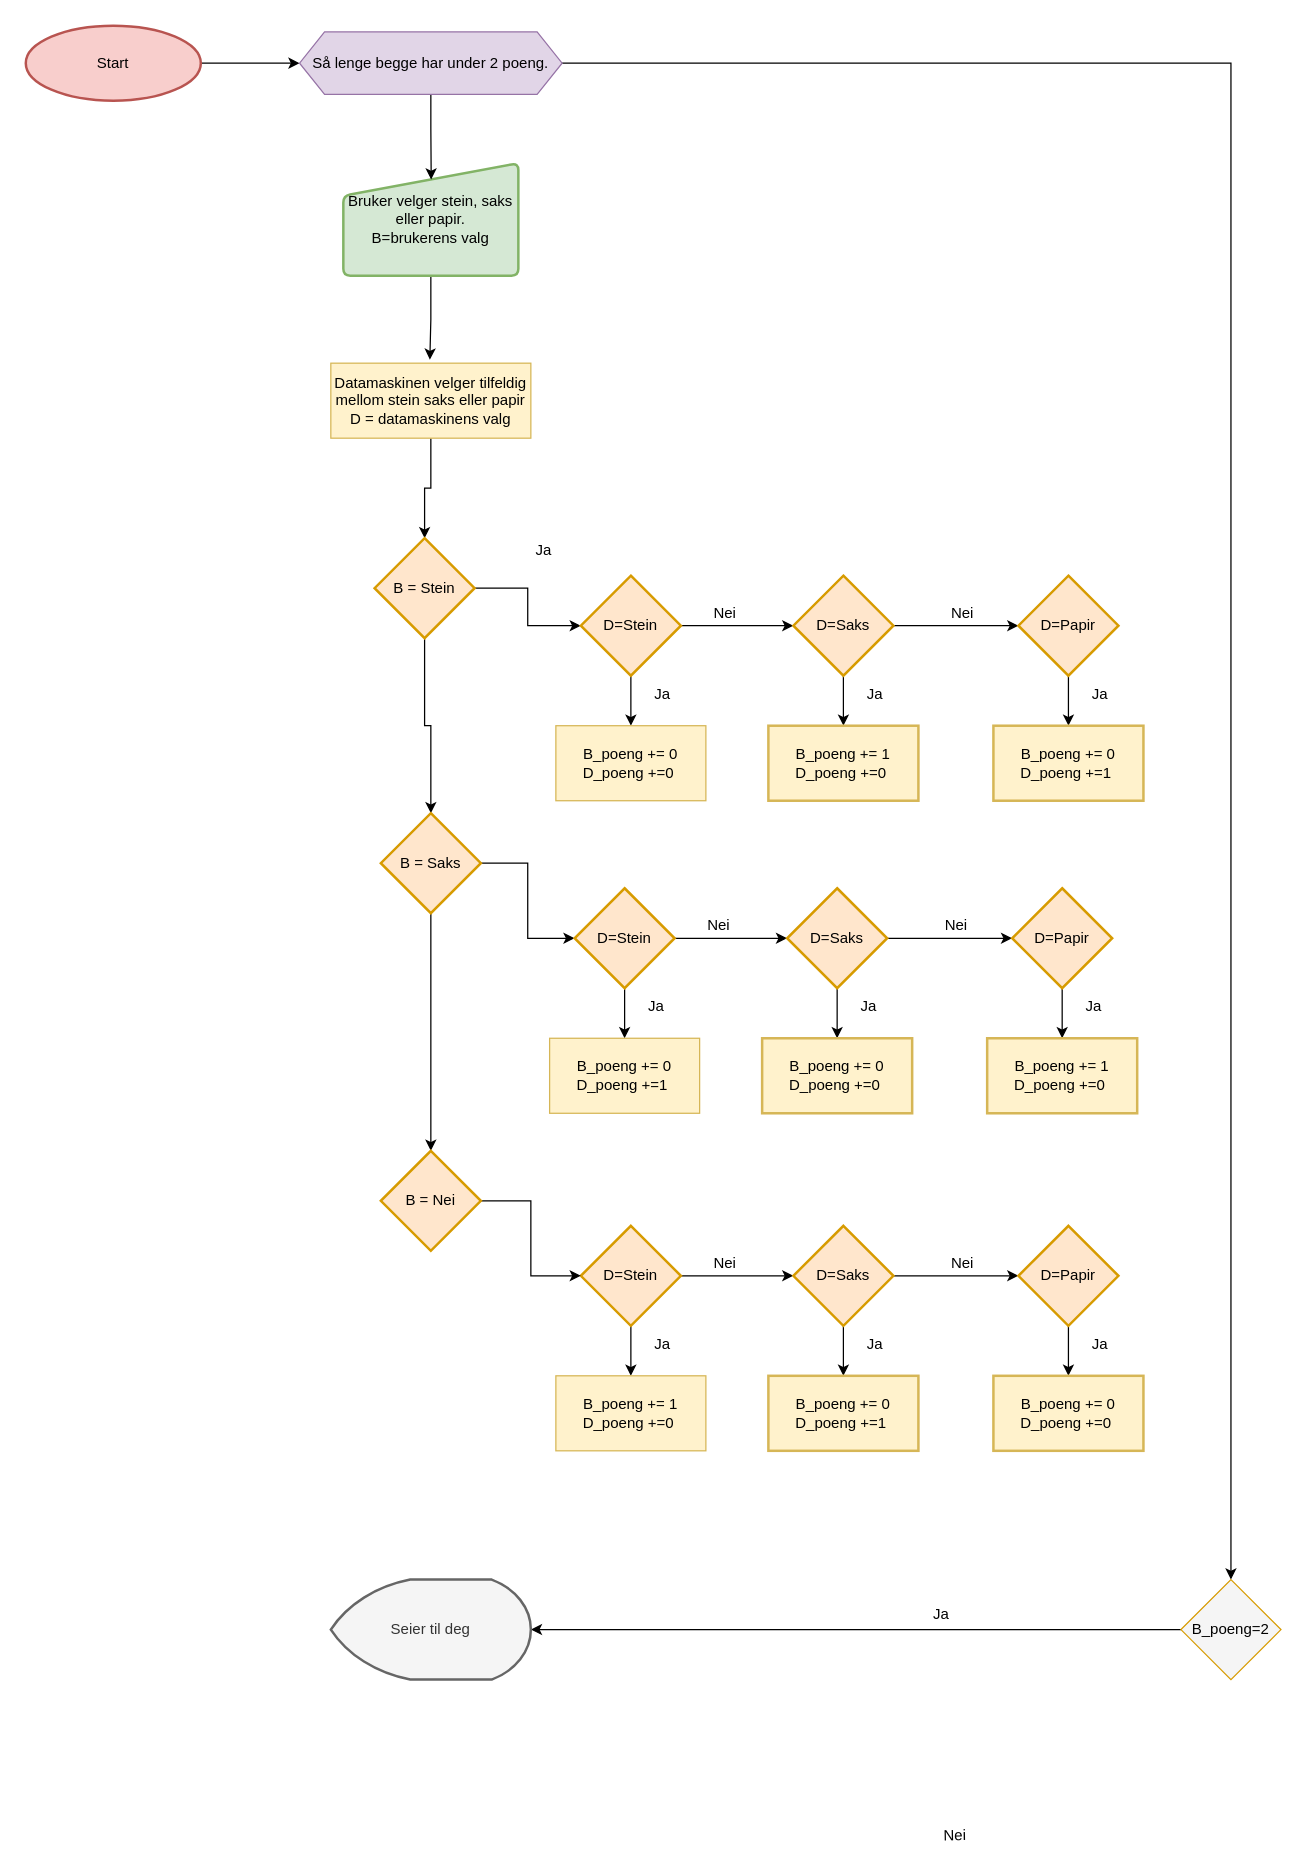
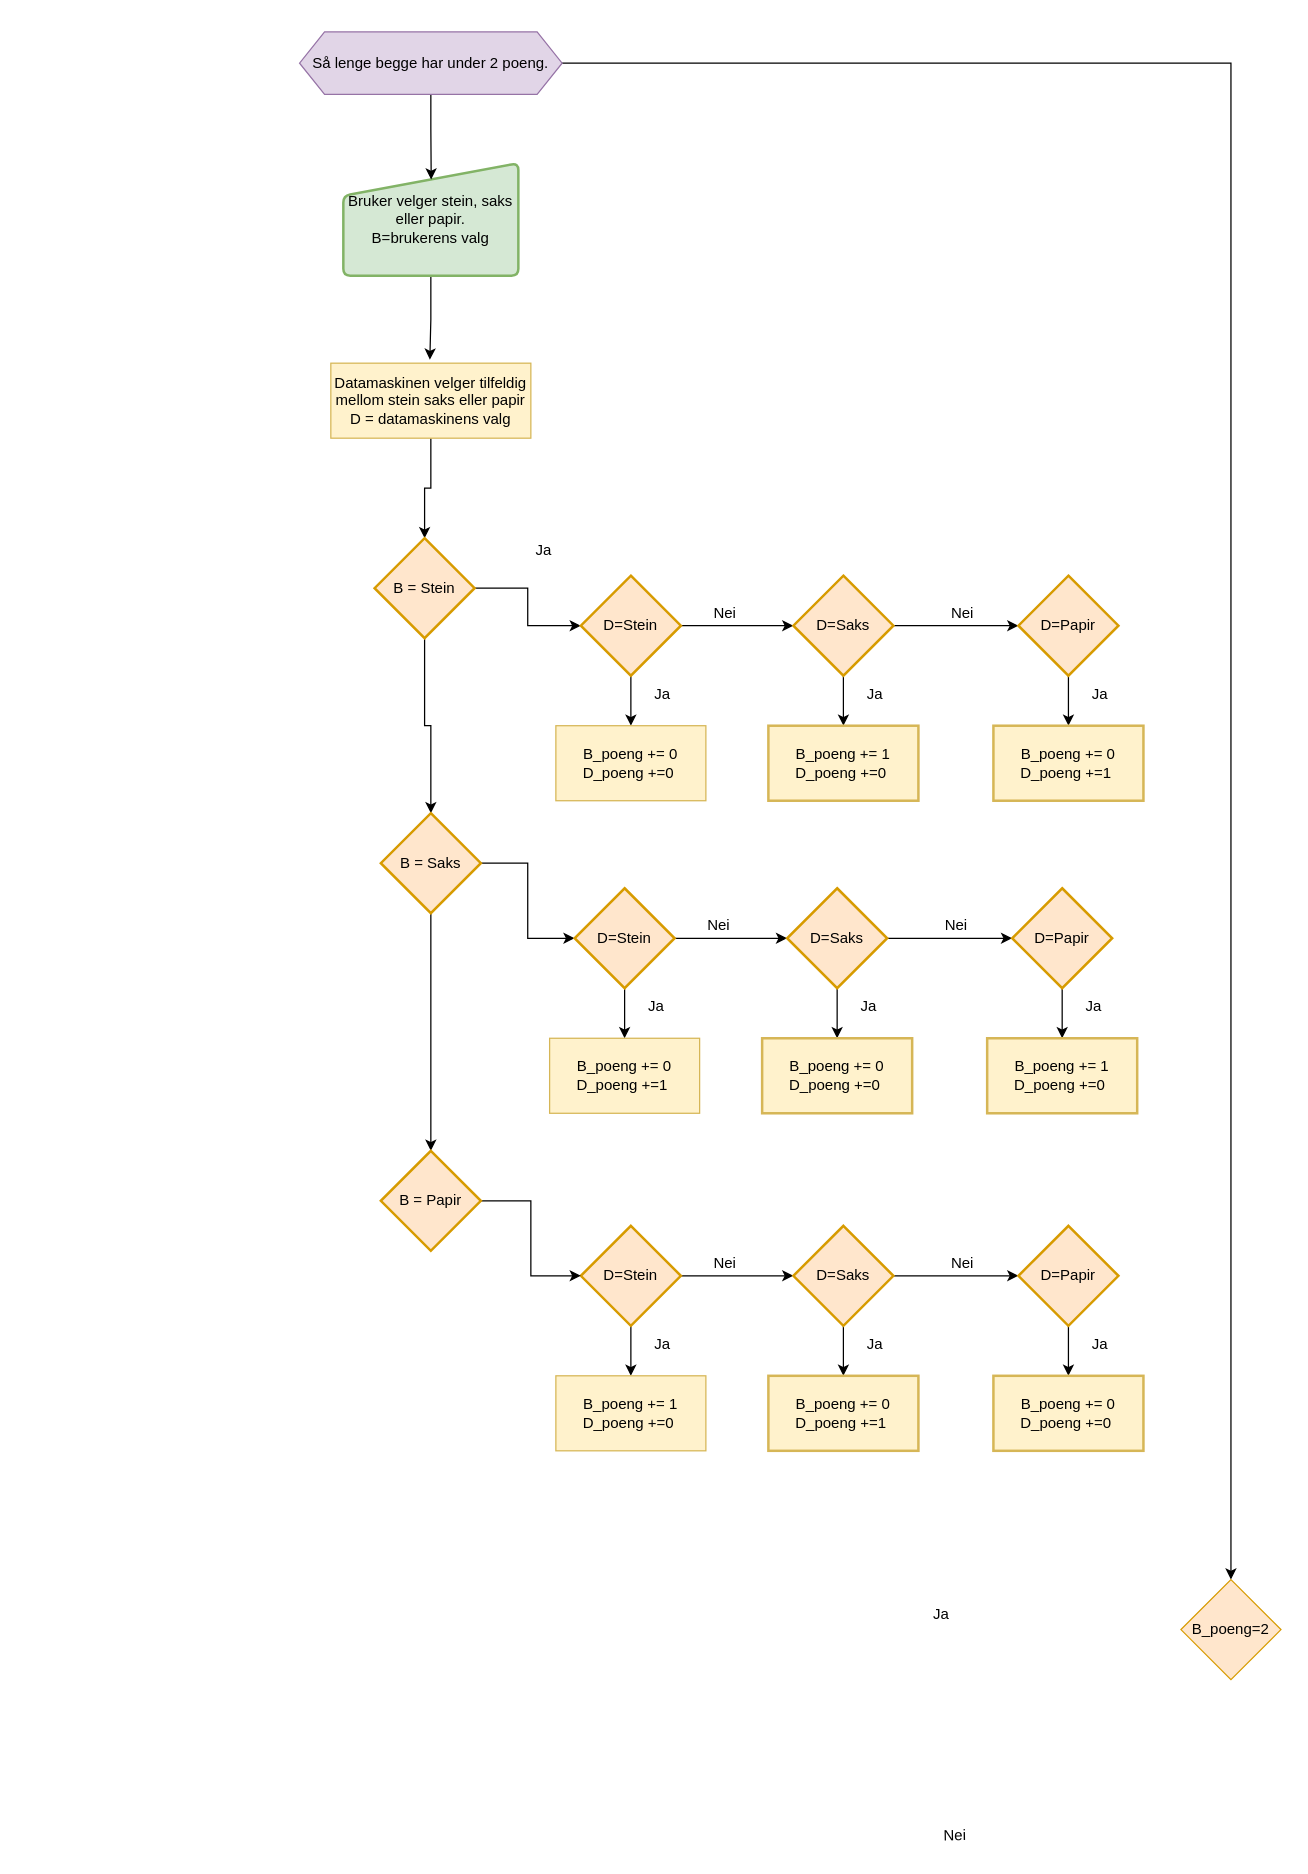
- <mxCell id="3" value="Start" style="strokeWidth=2;html=1;shape=mxgraph.flowchart.start_1;whiteSpace=wrap;fillColor=#f8cecc;strokeColor=#b85450;" vertex="1" parent="1"><mxGeometry x="20" y="20" width="140" height="60" as="geometry" /></mxCell>
- <mxCell id="2" style="edgeStyle=orthogonalEdgeStyle;rounded=0;orthogonalLoop=1;jettySize=auto;html=1;exitX=1;exitY=0.5;exitDx=0;exitDy=0;exitPerimeter=0;entryX=0;entryY=0.5;entryDx=0;entryDy=0;" edge="1" parent="1" source="3" target="8"><mxGeometry relative="1" as="geometry" /></mxCell>
- <mxCell id="67" value="B = Nei" style="rhombus;whiteSpace=wrap;html=1;strokeColor=#d79b00;strokeWidth=2;fillColor=#ffe6cc;" vertex="1" parent="1"><mxGeometry x="304" y="920" width="80" height="80" as="geometry" /></mxCell>
+ <mxCell id="67" value="B = Papir" style="rhombus;whiteSpace=wrap;html=1;strokeColor=#d79b00;strokeWidth=2;fillColor=#ffe6cc;" vertex="1" parent="1"><mxGeometry x="304" y="920" width="80" height="80" as="geometry" /></mxCell>
- <mxCell id="69" value="Seier til deg" style="strokeWidth=2;html=1;shape=mxgraph.flowchart.display;whiteSpace=wrap;fillColor=#f5f5f5;strokeColor=#666666;fontColor=#333333;" vertex="1" parent="1"><mxGeometry x="264" y="1263" width="160" height="80" as="geometry" /></mxCell>
- <mxCell id="68" style="edgeStyle=orthogonalEdgeStyle;rounded=0;orthogonalLoop=1;jettySize=auto;html=1;entryX=1;entryY=0.5;entryDx=0;entryDy=0;entryPerimeter=0;exitX=0;exitY=0.5;exitDx=0;exitDy=0;" edge="1" parent="1" source="70" target="69"><mxGeometry relative="1" as="geometry"><mxPoint x="923" y="1310" as="sourcePoint" /><mxPoint x="424" y="1310" as="targetPoint" /></mxGeometry></mxCell>
- <mxCell id="70" value="B_poeng=2" style="rhombus;whiteSpace=wrap;html=1;fillColor=#f5f5f5;strokeColor=#d79b00;" vertex="1" parent="1"><mxGeometry x="944" y="1263" width="80" height="80" as="geometry" /></mxCell>
+ <mxCell id="70" value="B_poeng=2" style="rhombus;whiteSpace=wrap;html=1;fillColor=#ffe6cc;strokeColor=#d79b00;" vertex="1" parent="1"><mxGeometry x="944" y="1263" width="80" height="80" as="geometry" /></mxCell>
